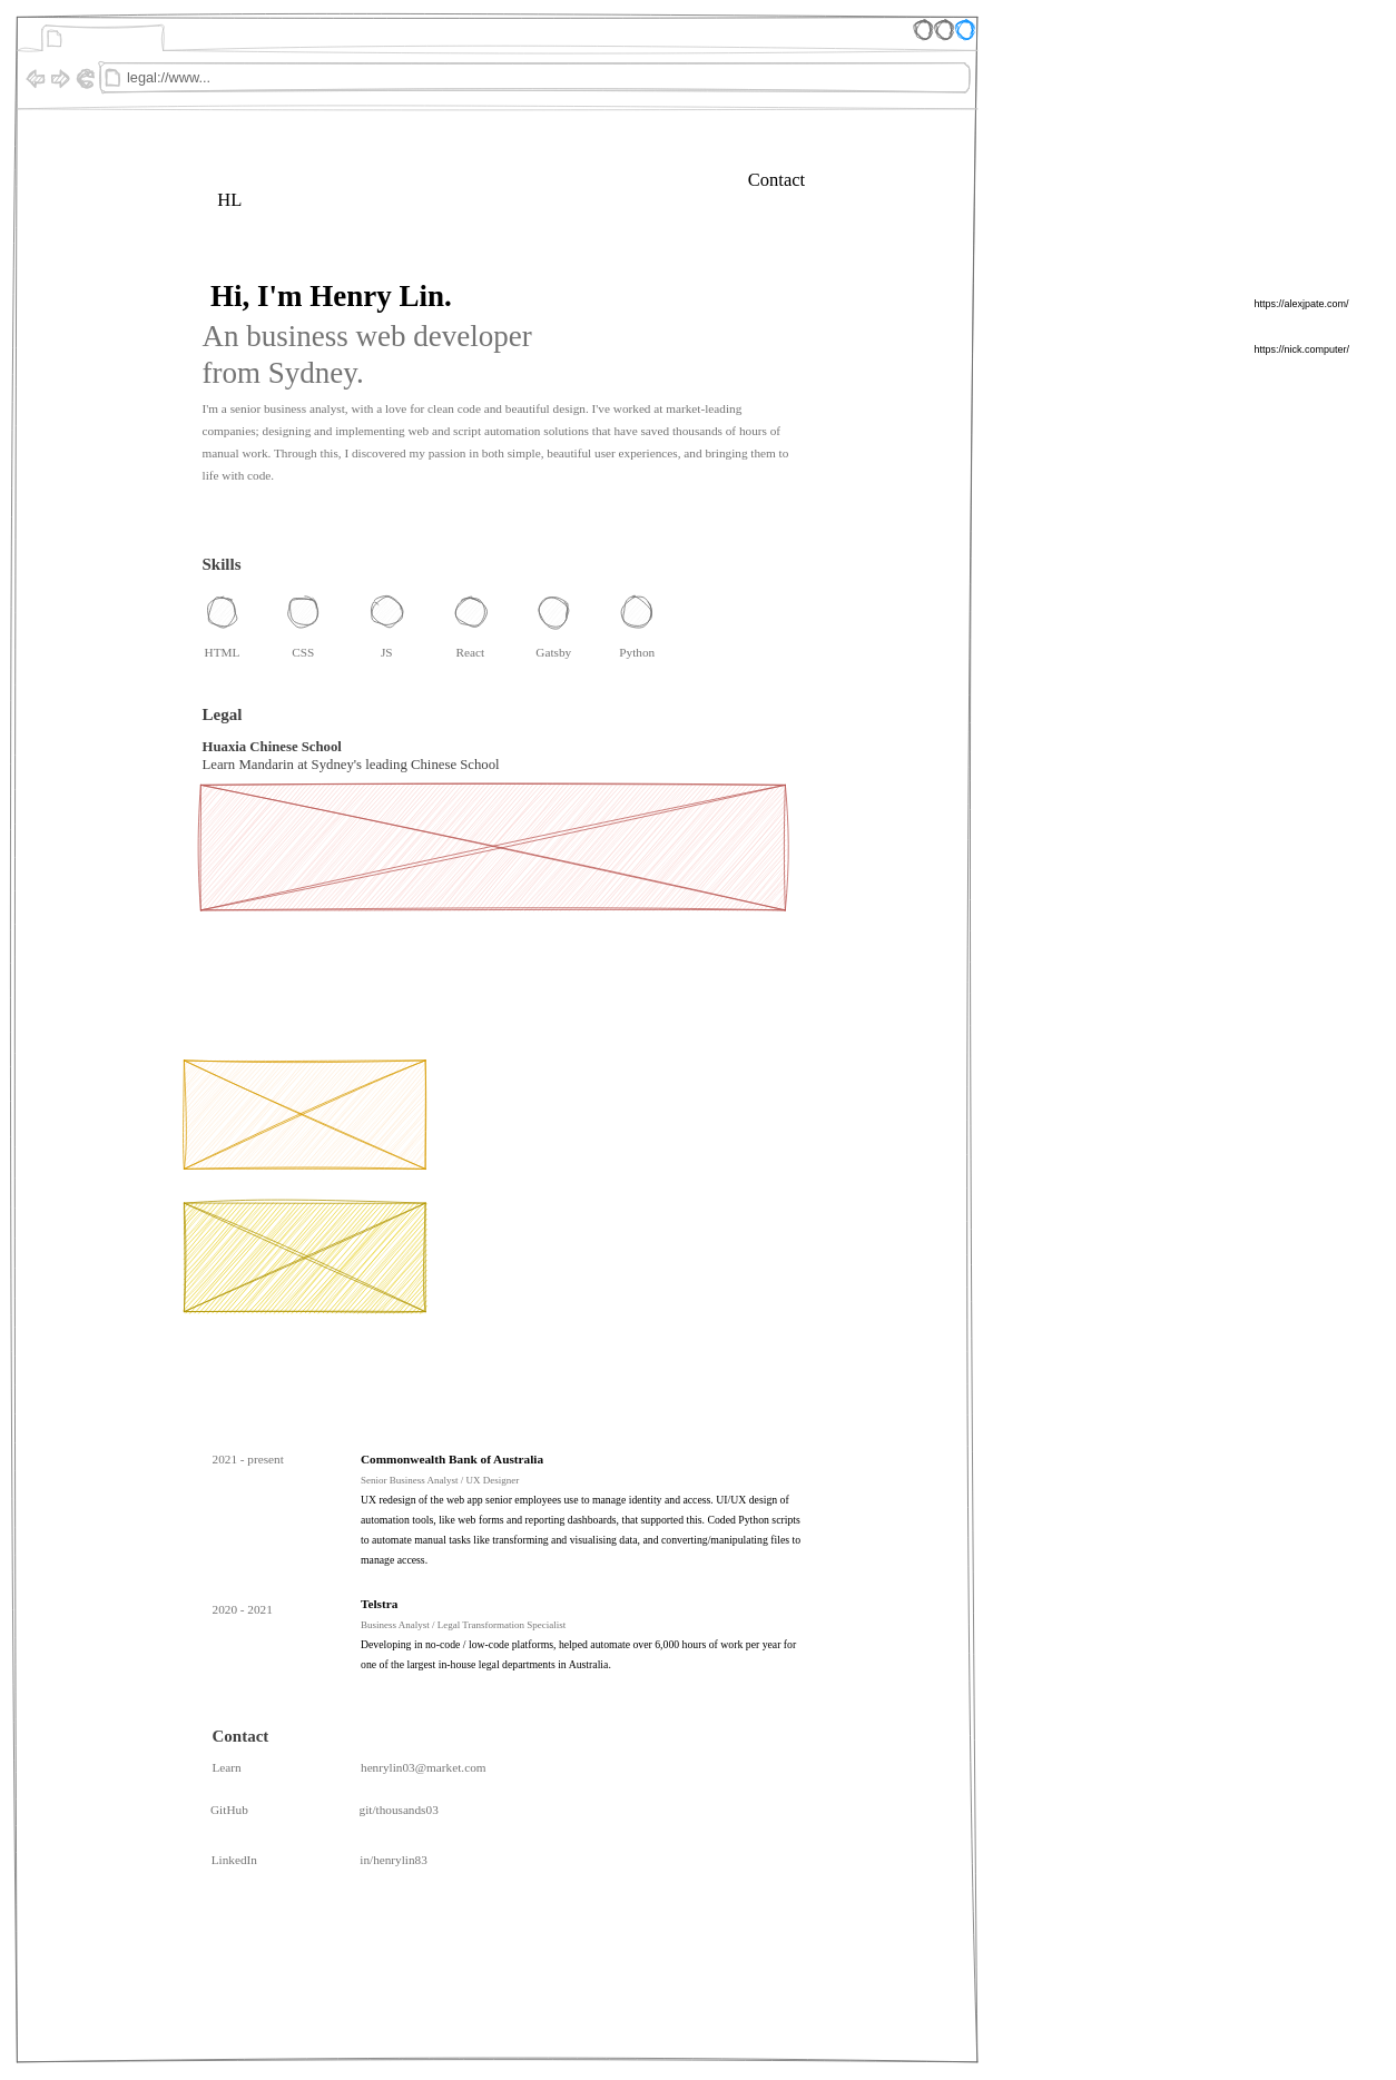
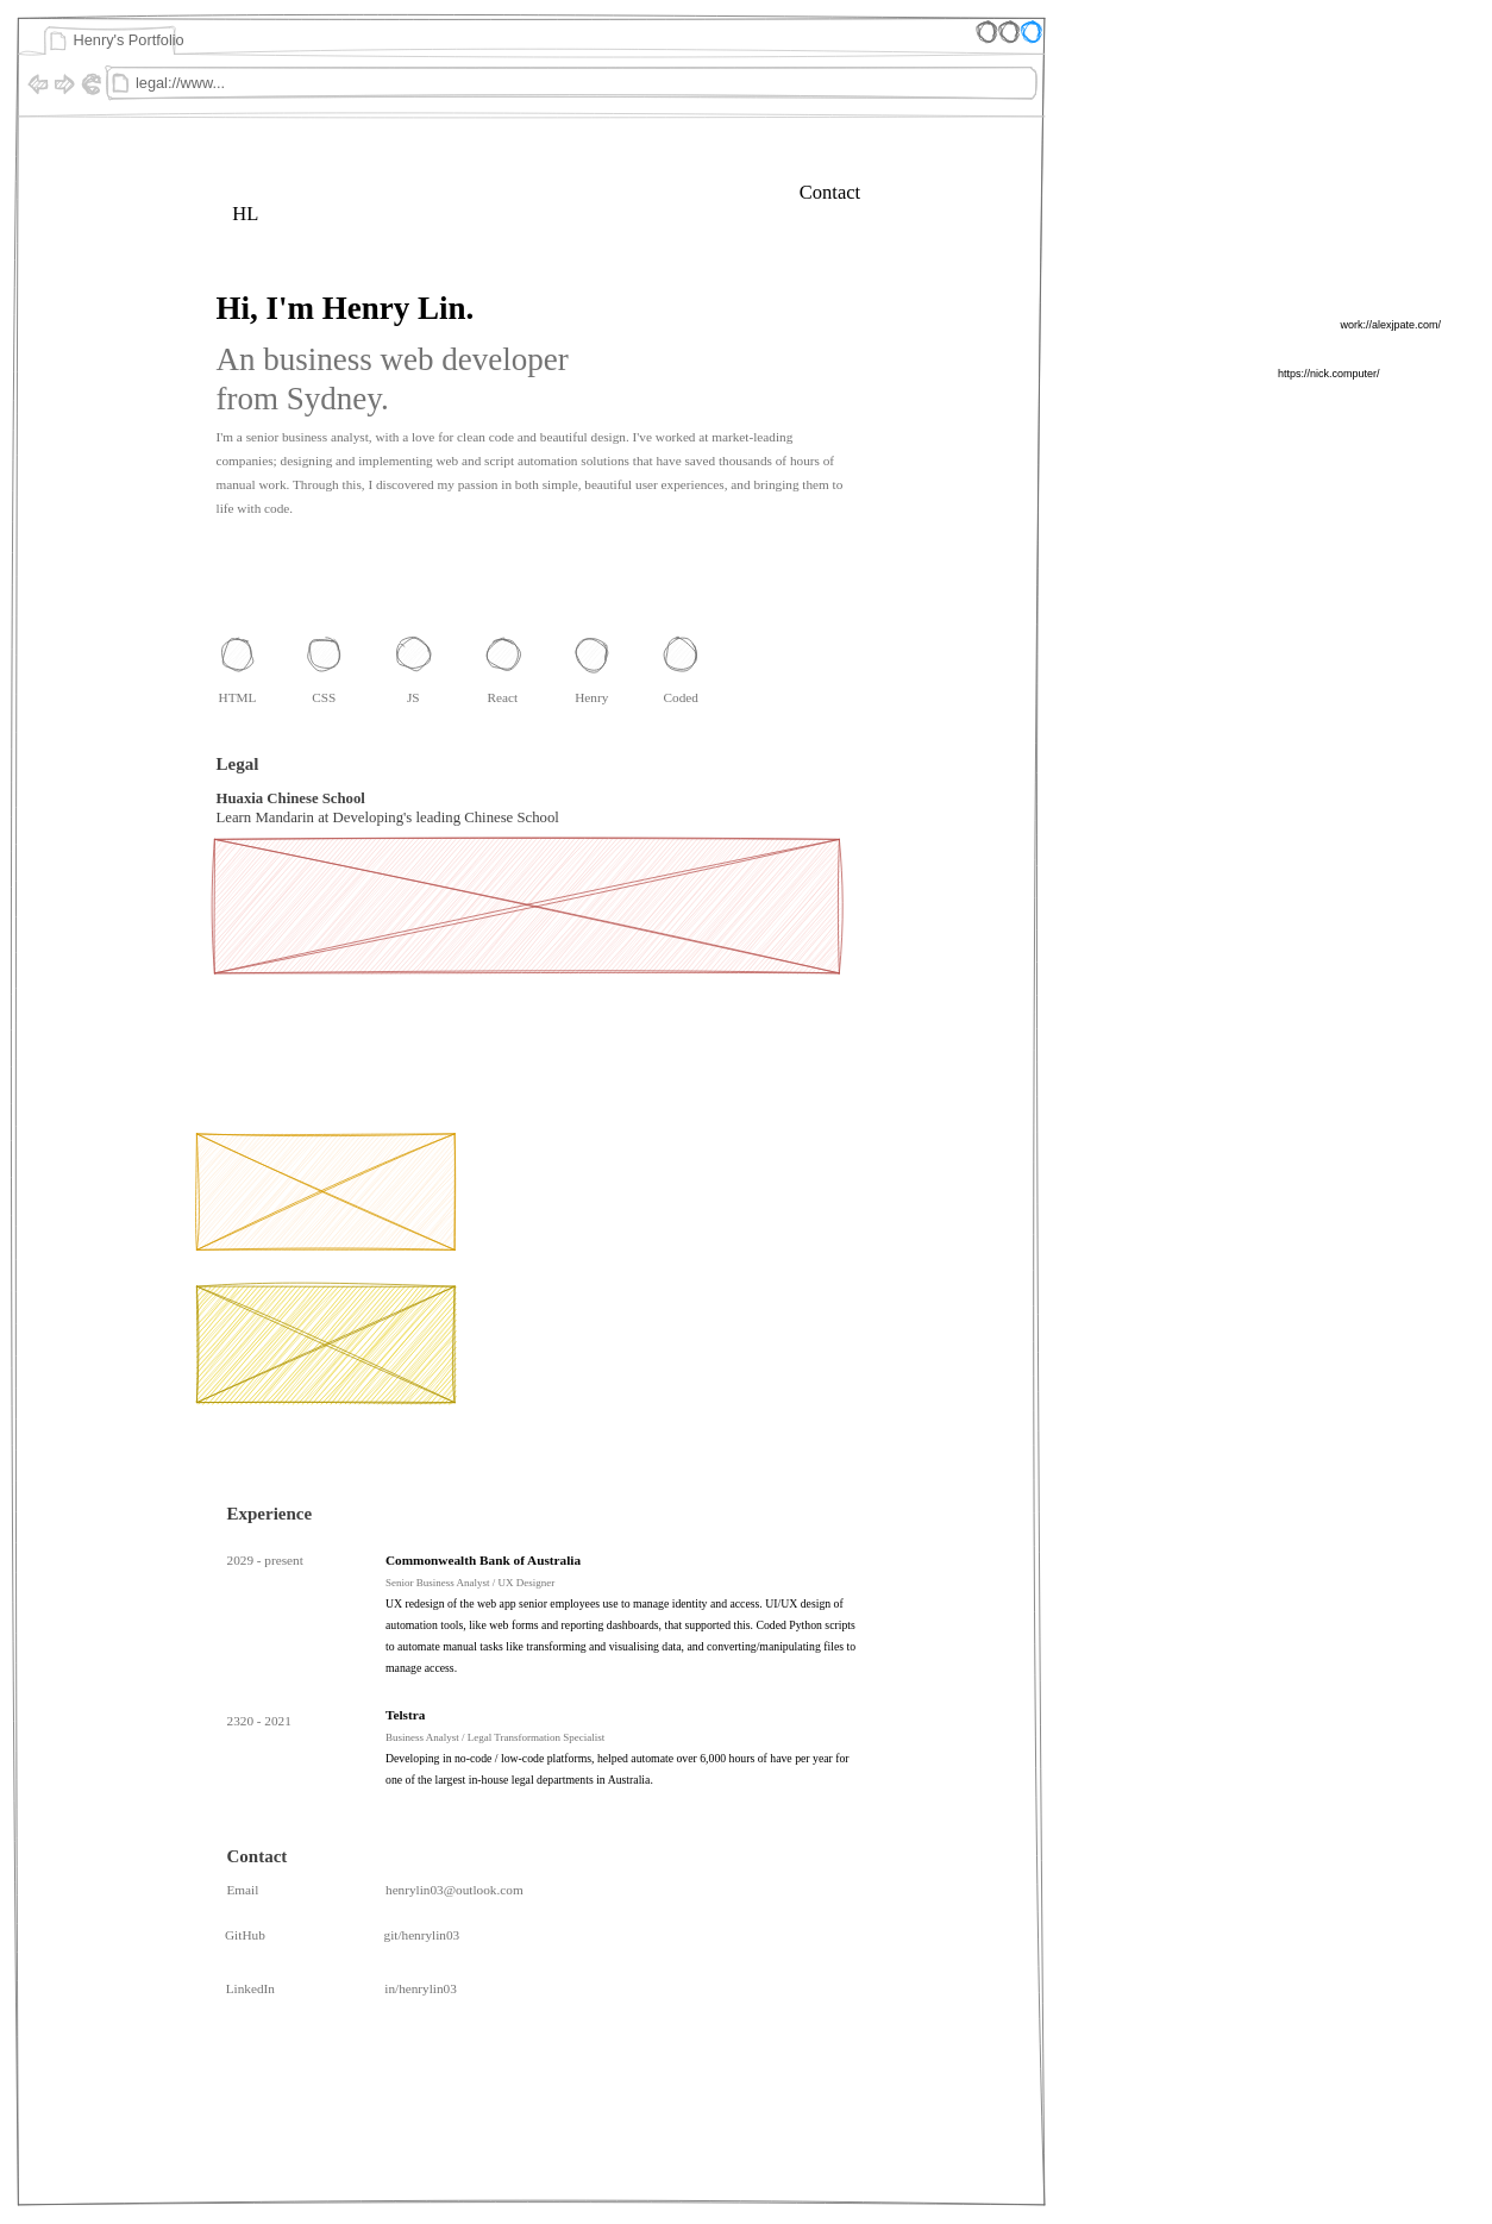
+ <mxCell id="3" value="Henry's Portfolio" style="strokeWidth=1;shadow=0;dashed=0;align=center;html=1;shape=mxgraph.mockup.containers.anchor;fontSize=17;fontColor=#666666;align=left;whiteSpace=wrap;sketch=1;hachureGap=4;jiggle=2;curveFitting=1;" parent="2" vertex="1"><mxGeometry x="60" y="12" width="150" height="26" as="geometry" /></mxCell>
- <mxCell id="7" value="&lt;font style=&quot;font-size: 36px;&quot;&gt;&lt;b&gt;Hi, I'm Henry Lin.&lt;/b&gt;&lt;/font&gt;" style="text;html=1;align=left;verticalAlign=middle;whiteSpace=wrap;rounded=0;fontFamily=Montserrat;fontSource=https%3A%2F%2Ffonts.googleapis.com%2Fcss%3Ffamily%3DMontserrat;fontSize=22;" parent="2" vertex="1"><mxGeometry x="230" y="320" width="400" height="30" as="geometry" /></mxCell>
+ <mxCell id="7" value="&lt;font style=&quot;font-size: 36px;&quot;&gt;&lt;b&gt;Hi, I'm Henry Lin.&lt;/b&gt;&lt;/font&gt;" style="text;html=1;align=left;verticalAlign=middle;whiteSpace=wrap;rounded=0;fontFamily=Montserrat;fontSource=https%3A%2F%2Ffonts.googleapis.com%2Fcss%3Ffamily%3DMontserrat;fontSize=22;" parent="2" vertex="1"><mxGeometry x="220" y="310" width="400" height="30" as="geometry" /></mxCell>
- <mxCell id="48" value="https://alexjpate.com/" style="text;whiteSpace=wrap;" parent="1" vertex="1"><mxGeometry x="1500" y="350" width="150" height="40" as="geometry" /></mxCell>
+ <mxCell id="48" value="work://alexjpate.com/" style="text;whiteSpace=wrap;" parent="1" vertex="1"><mxGeometry x="1500" y="350" width="150" height="40" as="geometry" /></mxCell>
- <mxCell id="49" value="https://nick.computer/" style="text;whiteSpace=wrap;" parent="1" vertex="1"><mxGeometry x="1500" y="404" width="150" height="40" as="geometry" /></mxCell>
+ <mxCell id="49" value="https://nick.computer/" style="text;whiteSpace=wrap;" parent="1" vertex="1"><mxGeometry x="1430" y="404" width="150" height="40" as="geometry" /></mxCell>
- <mxCell id="10" value="&lt;font style=&quot;font-size: 20px;&quot;&gt;&lt;font style=&quot;font-size: 20px;&quot; color=&quot;#404040&quot;&gt;&lt;b style=&quot;font-size: 20px;&quot;&gt;Skills&lt;/b&gt;&lt;/font&gt;&lt;br style=&quot;font-size: 20px;&quot;&gt;&lt;/font&gt;" style="text;html=1;align=left;verticalAlign=middle;whiteSpace=wrap;rounded=0;fontFamily=Montserrat;fontSource=https%3A%2F%2Ffonts.googleapis.com%2Fcss%3Ffamily%3DMontserrat;fontSize=20;" parent="2" vertex="1"><mxGeometry x="220" y="630" width="120" height="50" as="geometry" /></mxCell>
- <mxCell id="22" value="&lt;div style=&quot;&quot;&gt;&lt;font color=&quot;#737373&quot;&gt;&lt;span style=&quot;font-size: 15px;&quot;&gt;Gatsby&lt;/span&gt;&lt;/font&gt;&lt;/div&gt;" style="text;html=1;align=center;verticalAlign=middle;whiteSpace=wrap;rounded=0;fontFamily=Montserrat;fontSource=https%3A%2F%2Ffonts.googleapis.com%2Fcss%3Ffamily%3DMontserrat;fontSize=22;" parent="20" vertex="1"><mxGeometry x="-7" y="45" width="60" height="40" as="geometry" /></mxCell>
+ <mxCell id="22" value="&lt;div style=&quot;&quot;&gt;&lt;font color=&quot;#737373&quot;&gt;&lt;span style=&quot;font-size: 15px;&quot;&gt;Henry&lt;/span&gt;&lt;/font&gt;&lt;/div&gt;" style="text;html=1;align=center;verticalAlign=middle;whiteSpace=wrap;rounded=0;fontFamily=Montserrat;fontSource=https%3A%2F%2Ffonts.googleapis.com%2Fcss%3Ffamily%3DMontserrat;fontSize=22;" parent="20" vertex="1"><mxGeometry x="-7" y="45" width="60" height="40" as="geometry" /></mxCell>
- <mxCell id="26" value="&lt;div style=&quot;&quot;&gt;&lt;font color=&quot;#737373&quot;&gt;&lt;span style=&quot;font-size: 15px;&quot;&gt;Python&lt;/span&gt;&lt;/font&gt;&lt;/div&gt;" style="text;html=1;align=center;verticalAlign=middle;whiteSpace=wrap;rounded=0;fontFamily=Montserrat;fontSource=https%3A%2F%2Ffonts.googleapis.com%2Fcss%3Ffamily%3DMontserrat;fontSize=22;" parent="24" vertex="1"><mxGeometry x="-7" y="45" width="60" height="40" as="geometry" /></mxCell>
+ <mxCell id="26" value="&lt;div style=&quot;&quot;&gt;&lt;font color=&quot;#737373&quot;&gt;&lt;span style=&quot;font-size: 15px;&quot;&gt;Coded&lt;/span&gt;&lt;/font&gt;&lt;/div&gt;" style="text;html=1;align=center;verticalAlign=middle;whiteSpace=wrap;rounded=0;fontFamily=Montserrat;fontSource=https%3A%2F%2Ffonts.googleapis.com%2Fcss%3Ffamily%3DMontserrat;fontSize=22;" parent="24" vertex="1"><mxGeometry x="-7" y="45" width="60" height="40" as="geometry" /></mxCell>
- <mxCell id="44" value="&lt;font style=&quot;font-size: 17px;&quot;&gt;&lt;font color=&quot;#404040&quot; style=&quot;font-size: 17px;&quot;&gt;&lt;b style=&quot;font-size: 17px;&quot;&gt;Huaxia Chinese School&lt;/b&gt;&lt;/font&gt;&lt;br style=&quot;font-size: 17px;&quot;&gt;&lt;/font&gt;&lt;div&gt;&lt;font style=&quot;font-size: 17px;&quot;&gt;&lt;font color=&quot;#404040&quot; style=&quot;font-size: 17px;&quot;&gt;&lt;span style=&quot;font-size: 17px;&quot;&gt;Learn Mandarin at Sydney's leading Chinese School&lt;/span&gt;&lt;/font&gt;&lt;/font&gt;&lt;/div&gt;" style="text;html=1;align=left;verticalAlign=middle;whiteSpace=wrap;rounded=0;fontFamily=Montserrat;fontSource=https%3A%2F%2Ffonts.googleapis.com%2Fcss%3Ffamily%3DMontserrat;fontSize=17;" vertex="1" parent="2"><mxGeometry x="220" y="860" width="470" height="50" as="geometry" /></mxCell>
+ <mxCell id="44" value="&lt;font style=&quot;font-size: 17px;&quot;&gt;&lt;font color=&quot;#404040&quot; style=&quot;font-size: 17px;&quot;&gt;&lt;b style=&quot;font-size: 17px;&quot;&gt;Huaxia Chinese School&lt;/b&gt;&lt;/font&gt;&lt;br style=&quot;font-size: 17px;&quot;&gt;&lt;/font&gt;&lt;div&gt;&lt;font style=&quot;font-size: 17px;&quot;&gt;&lt;font color=&quot;#404040&quot; style=&quot;font-size: 17px;&quot;&gt;&lt;span style=&quot;font-size: 17px;&quot;&gt;Learn Mandarin at Developing's leading Chinese School&lt;/span&gt;&lt;/font&gt;&lt;/font&gt;&lt;/div&gt;" style="text;html=1;align=left;verticalAlign=middle;whiteSpace=wrap;rounded=0;fontFamily=Montserrat;fontSource=https%3A%2F%2Ffonts.googleapis.com%2Fcss%3Ffamily%3DMontserrat;fontSize=17;" vertex="1" parent="2"><mxGeometry x="220" y="860" width="470" height="50" as="geometry" /></mxCell>
+ <mxCell id="27" value="&lt;font style=&quot;font-size: 20px;&quot;&gt;&lt;font style=&quot;font-size: 20px;&quot; color=&quot;#404040&quot;&gt;&lt;b style=&quot;font-size: 20px;&quot;&gt;Experience&lt;/b&gt;&lt;/font&gt;&lt;br style=&quot;font-size: 20px;&quot;&gt;&lt;/font&gt;" style="text;html=1;align=left;verticalAlign=middle;whiteSpace=wrap;rounded=0;fontFamily=Montserrat;fontSource=https%3A%2F%2Ffonts.googleapis.com%2Fcss%3Ffamily%3DMontserrat;fontSize=20;" parent="2" vertex="1"><mxGeometry x="232" y="1650" width="120" height="50" as="geometry" /></mxCell>
- <mxCell id="29" value="&lt;font style=&quot;&quot;&gt;&lt;font color=&quot;#737373&quot; style=&quot;font-size: 15px;&quot;&gt;2021 - present&lt;/font&gt;&lt;br style=&quot;&quot;&gt;&lt;/font&gt;" style="text;html=1;align=left;verticalAlign=middle;whiteSpace=wrap;rounded=0;fontFamily=Montserrat;fontSource=https%3A%2F%2Ffonts.googleapis.com%2Fcss%3Ffamily%3DMontserrat;fontSize=20;shadow=0;" parent="28" vertex="1"><mxGeometry width="200" height="50" as="geometry" /></mxCell>
+ <mxCell id="29" value="&lt;font style=&quot;&quot;&gt;&lt;font color=&quot;#737373&quot; style=&quot;font-size: 15px;&quot;&gt;2029 - present&lt;/font&gt;&lt;br style=&quot;&quot;&gt;&lt;/font&gt;" style="text;html=1;align=left;verticalAlign=middle;whiteSpace=wrap;rounded=0;fontFamily=Montserrat;fontSource=https%3A%2F%2Ffonts.googleapis.com%2Fcss%3Ffamily%3DMontserrat;fontSize=20;shadow=0;" parent="28" vertex="1"><mxGeometry width="200" height="50" as="geometry" /></mxCell>
- <mxCell id="33" value="&lt;font style=&quot;&quot;&gt;&lt;font color=&quot;#737373&quot; style=&quot;font-size: 15px;&quot;&gt;2020 - 2021&lt;/font&gt;&lt;br style=&quot;&quot;&gt;&lt;/font&gt;" style="text;html=1;align=left;verticalAlign=middle;whiteSpace=wrap;rounded=0;fontFamily=Montserrat;fontSource=https%3A%2F%2Ffonts.googleapis.com%2Fcss%3Ffamily%3DMontserrat;fontSize=20;shadow=0;" parent="2" vertex="1"><mxGeometry x="232" y="1880" width="200" height="50" as="geometry" /></mxCell>
+ <mxCell id="33" value="&lt;font style=&quot;&quot;&gt;&lt;font color=&quot;#737373&quot; style=&quot;font-size: 15px;&quot;&gt;2320 - 2021&lt;/font&gt;&lt;br style=&quot;&quot;&gt;&lt;/font&gt;" style="text;html=1;align=left;verticalAlign=middle;whiteSpace=wrap;rounded=0;fontFamily=Montserrat;fontSource=https%3A%2F%2Ffonts.googleapis.com%2Fcss%3Ffamily%3DMontserrat;fontSize=20;shadow=0;" parent="2" vertex="1"><mxGeometry x="232" y="1880" width="200" height="50" as="geometry" /></mxCell>
- <mxCell id="32" value="&lt;font style=&quot;&quot;&gt;&lt;font style=&quot;color: rgb(8, 8, 8); font-size: 15px;&quot;&gt;&lt;b style=&quot;&quot;&gt;Telstra&lt;/b&gt;&lt;br&gt;&lt;/font&gt;&lt;font style=&quot;font-size: 12px;&quot;&gt;&lt;font color=&quot;#737373&quot;&gt;Business Analyst / Legal Transformation Specialist&lt;/font&gt;&lt;br&gt;&lt;/font&gt;&lt;font style=&quot;font-size: 13px;&quot;&gt;Developing in no-code / low-code platforms, helped automate over 6,000 hours of work per year for one of the largest in-house legal departments in Australia.&amp;nbsp;&lt;/font&gt;&lt;br style=&quot;&quot;&gt;&lt;/font&gt;" style="text;html=1;align=left;verticalAlign=middle;whiteSpace=wrap;rounded=0;fontFamily=Montserrat;fontSource=https%3A%2F%2Ffonts.googleapis.com%2Fcss%3Ffamily%3DMontserrat;fontSize=20;shadow=0;" parent="31" vertex="1"><mxGeometry x="182.75" y="30" width="540" height="50" as="geometry" /></mxCell>
+ <mxCell id="32" value="&lt;font style=&quot;&quot;&gt;&lt;font style=&quot;color: rgb(8, 8, 8); font-size: 15px;&quot;&gt;&lt;b style=&quot;&quot;&gt;Telstra&lt;/b&gt;&lt;br&gt;&lt;/font&gt;&lt;font style=&quot;font-size: 12px;&quot;&gt;&lt;font color=&quot;#737373&quot;&gt;Business Analyst / Legal Transformation Specialist&lt;/font&gt;&lt;br&gt;&lt;/font&gt;&lt;font style=&quot;font-size: 13px;&quot;&gt;Developing in no-code / low-code platforms, helped automate over 6,000 hours of have per year for one of the largest in-house legal departments in Australia.&amp;nbsp;&lt;/font&gt;&lt;br style=&quot;&quot;&gt;&lt;/font&gt;" style="text;html=1;align=left;verticalAlign=middle;whiteSpace=wrap;rounded=0;fontFamily=Montserrat;fontSource=https%3A%2F%2Ffonts.googleapis.com%2Fcss%3Ffamily%3DMontserrat;fontSize=20;shadow=0;" parent="31" vertex="1"><mxGeometry x="182.75" y="30" width="540" height="50" as="geometry" /></mxCell>
- <mxCell id="36" value="&lt;font style=&quot;&quot;&gt;&lt;font color=&quot;#737373&quot; style=&quot;font-size: 15px;&quot;&gt;Learn&lt;/font&gt;&lt;br style=&quot;&quot;&gt;&lt;/font&gt;" style="text;html=1;align=left;verticalAlign=middle;whiteSpace=wrap;rounded=0;fontFamily=Montserrat;fontSource=https%3A%2F%2Ffonts.googleapis.com%2Fcss%3Ffamily%3DMontserrat;fontSize=20;shadow=0;" parent="35" vertex="1"><mxGeometry width="200" height="50" as="geometry" /></mxCell>
+ <mxCell id="36" value="&lt;font style=&quot;&quot;&gt;&lt;font color=&quot;#737373&quot; style=&quot;font-size: 15px;&quot;&gt;Email&lt;/font&gt;&lt;br style=&quot;&quot;&gt;&lt;/font&gt;" style="text;html=1;align=left;verticalAlign=middle;whiteSpace=wrap;rounded=0;fontFamily=Montserrat;fontSource=https%3A%2F%2Ffonts.googleapis.com%2Fcss%3Ffamily%3DMontserrat;fontSize=20;shadow=0;" parent="35" vertex="1"><mxGeometry width="200" height="50" as="geometry" /></mxCell>
- <mxCell id="37" value="&lt;font style=&quot;&quot;&gt;&lt;font color=&quot;#737373&quot; style=&quot;font-size: 15px;&quot;&gt;henrylin03@market.com&lt;/font&gt;&lt;br style=&quot;&quot;&gt;&lt;/font&gt;" style="text;html=1;align=left;verticalAlign=middle;whiteSpace=wrap;rounded=0;fontFamily=Montserrat;fontSource=https%3A%2F%2Ffonts.googleapis.com%2Fcss%3Ffamily%3DMontserrat;fontSize=20;shadow=0;" parent="35" vertex="1"><mxGeometry x="178" width="200" height="50" as="geometry" /></mxCell>
+ <mxCell id="37" value="&lt;font style=&quot;&quot;&gt;&lt;font color=&quot;#737373&quot; style=&quot;font-size: 15px;&quot;&gt;henrylin03@outlook.com&lt;/font&gt;&lt;br style=&quot;&quot;&gt;&lt;/font&gt;" style="text;html=1;align=left;verticalAlign=middle;whiteSpace=wrap;rounded=0;fontFamily=Montserrat;fontSource=https%3A%2F%2Ffonts.googleapis.com%2Fcss%3Ffamily%3DMontserrat;fontSize=20;shadow=0;" parent="35" vertex="1"><mxGeometry x="178" width="200" height="50" as="geometry" /></mxCell>
- <mxCell id="52" value="&lt;font style=&quot;&quot;&gt;&lt;font color=&quot;#737373&quot; style=&quot;font-size: 15px;&quot;&gt;git/thousands03&lt;/font&gt;&lt;br style=&quot;&quot;&gt;&lt;/font&gt;" style="text;html=1;align=left;verticalAlign=middle;whiteSpace=wrap;rounded=0;fontFamily=Montserrat;fontSource=https%3A%2F%2Ffonts.googleapis.com%2Fcss%3Ffamily%3DMontserrat;fontSize=20;shadow=0;" parent="50" vertex="1"><mxGeometry x="178" width="200" height="50" as="geometry" /></mxCell>
+ <mxCell id="52" value="&lt;font style=&quot;&quot;&gt;&lt;font color=&quot;#737373&quot; style=&quot;font-size: 15px;&quot;&gt;git/henrylin03&lt;/font&gt;&lt;br style=&quot;&quot;&gt;&lt;/font&gt;" style="text;html=1;align=left;verticalAlign=middle;whiteSpace=wrap;rounded=0;fontFamily=Montserrat;fontSource=https%3A%2F%2Ffonts.googleapis.com%2Fcss%3Ffamily%3DMontserrat;fontSize=20;shadow=0;" parent="50" vertex="1"><mxGeometry x="178" width="200" height="50" as="geometry" /></mxCell>
- <mxCell id="40" value="&lt;font style=&quot;&quot;&gt;&lt;font color=&quot;#737373&quot; style=&quot;font-size: 15px;&quot;&gt;in/henrylin83&lt;/font&gt;&lt;br style=&quot;&quot;&gt;&lt;/font&gt;" style="text;html=1;align=left;verticalAlign=middle;whiteSpace=wrap;rounded=0;fontFamily=Montserrat;fontSource=https%3A%2F%2Ffonts.googleapis.com%2Fcss%3Ffamily%3DMontserrat;fontSize=20;shadow=0;" parent="38" vertex="1"><mxGeometry x="178" width="200" height="50" as="geometry" /></mxCell>
+ <mxCell id="40" value="&lt;font style=&quot;&quot;&gt;&lt;font color=&quot;#737373&quot; style=&quot;font-size: 15px;&quot;&gt;in/henrylin03&lt;/font&gt;&lt;br style=&quot;&quot;&gt;&lt;/font&gt;" style="text;html=1;align=left;verticalAlign=middle;whiteSpace=wrap;rounded=0;fontFamily=Montserrat;fontSource=https%3A%2F%2Ffonts.googleapis.com%2Fcss%3Ffamily%3DMontserrat;fontSize=20;shadow=0;" parent="38" vertex="1"><mxGeometry x="178" width="200" height="50" as="geometry" /></mxCell>
